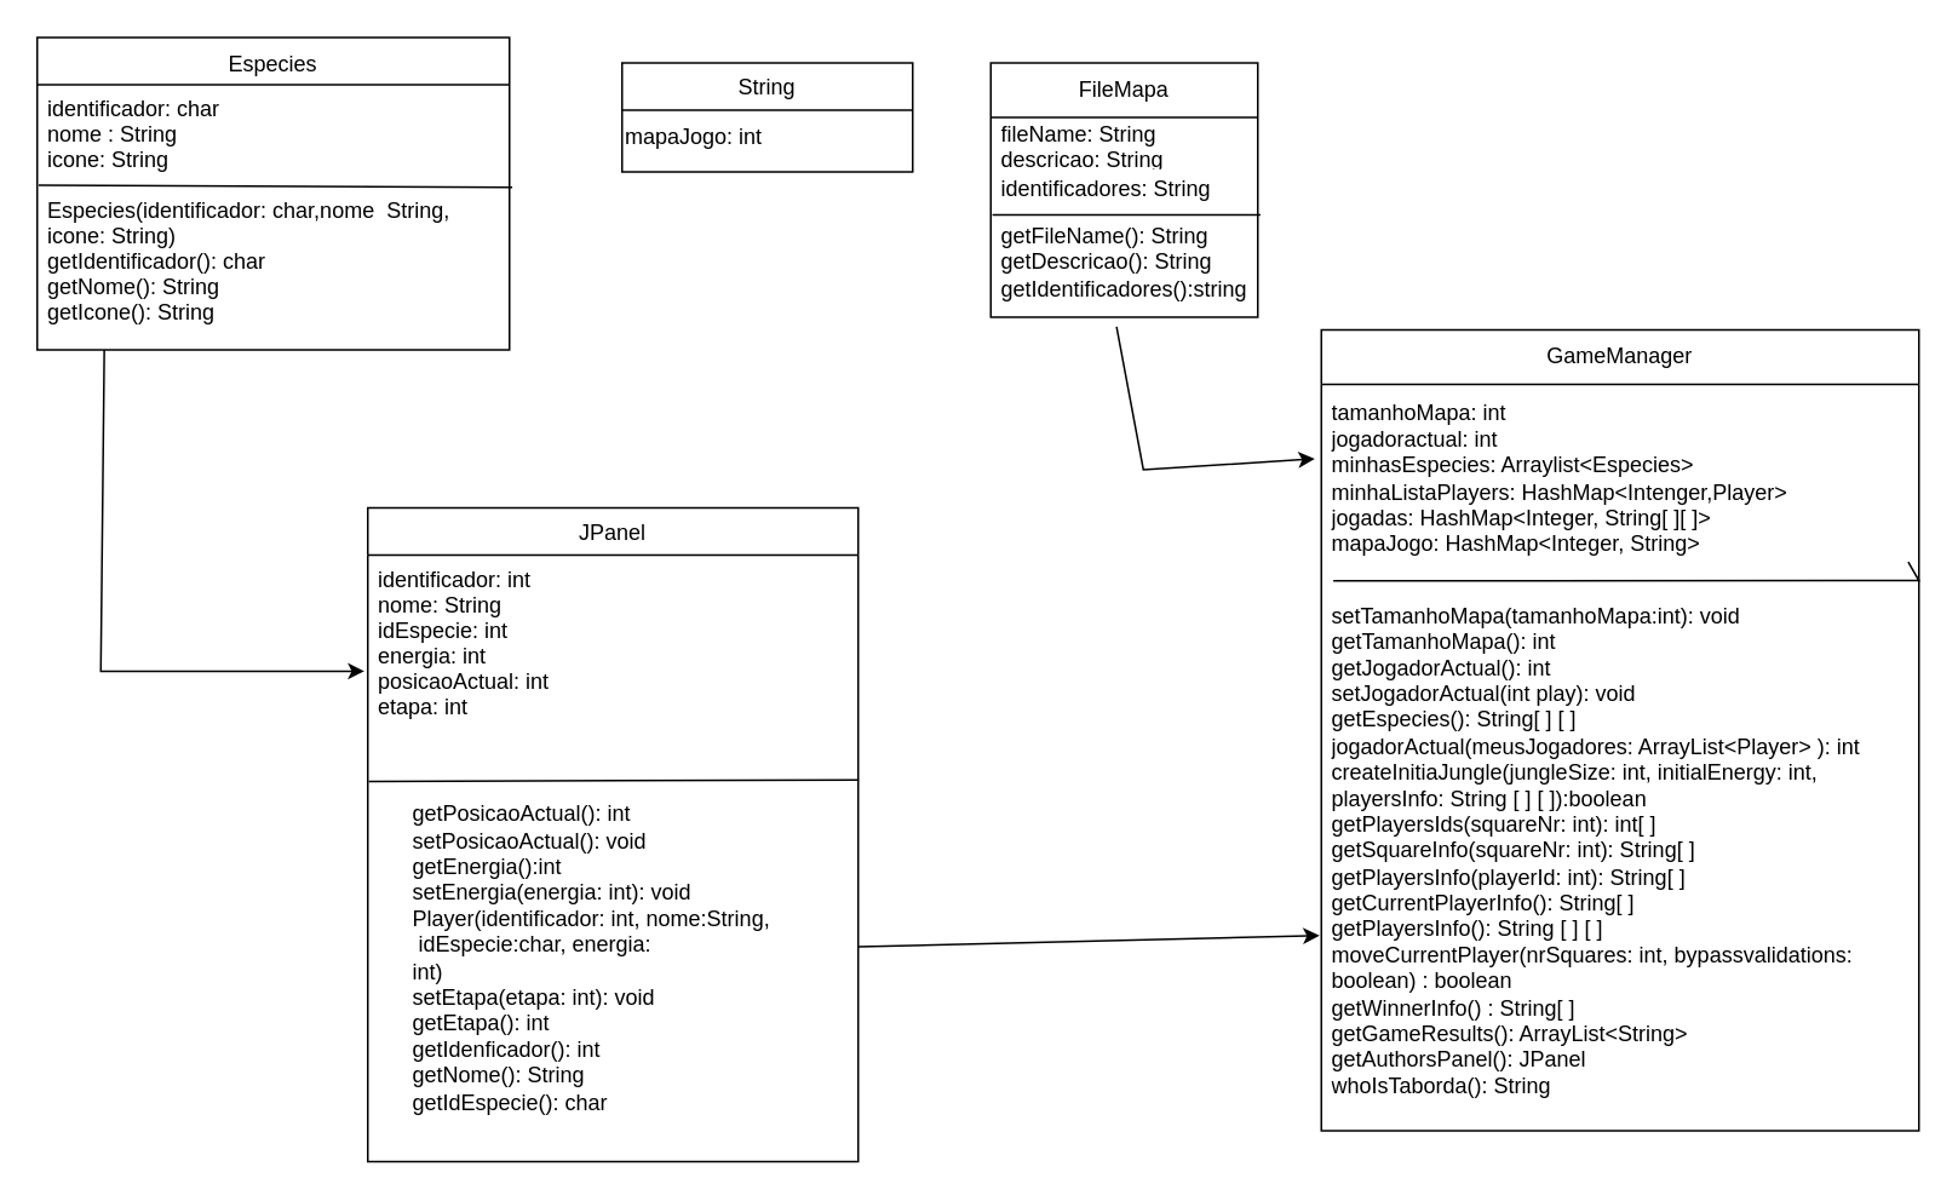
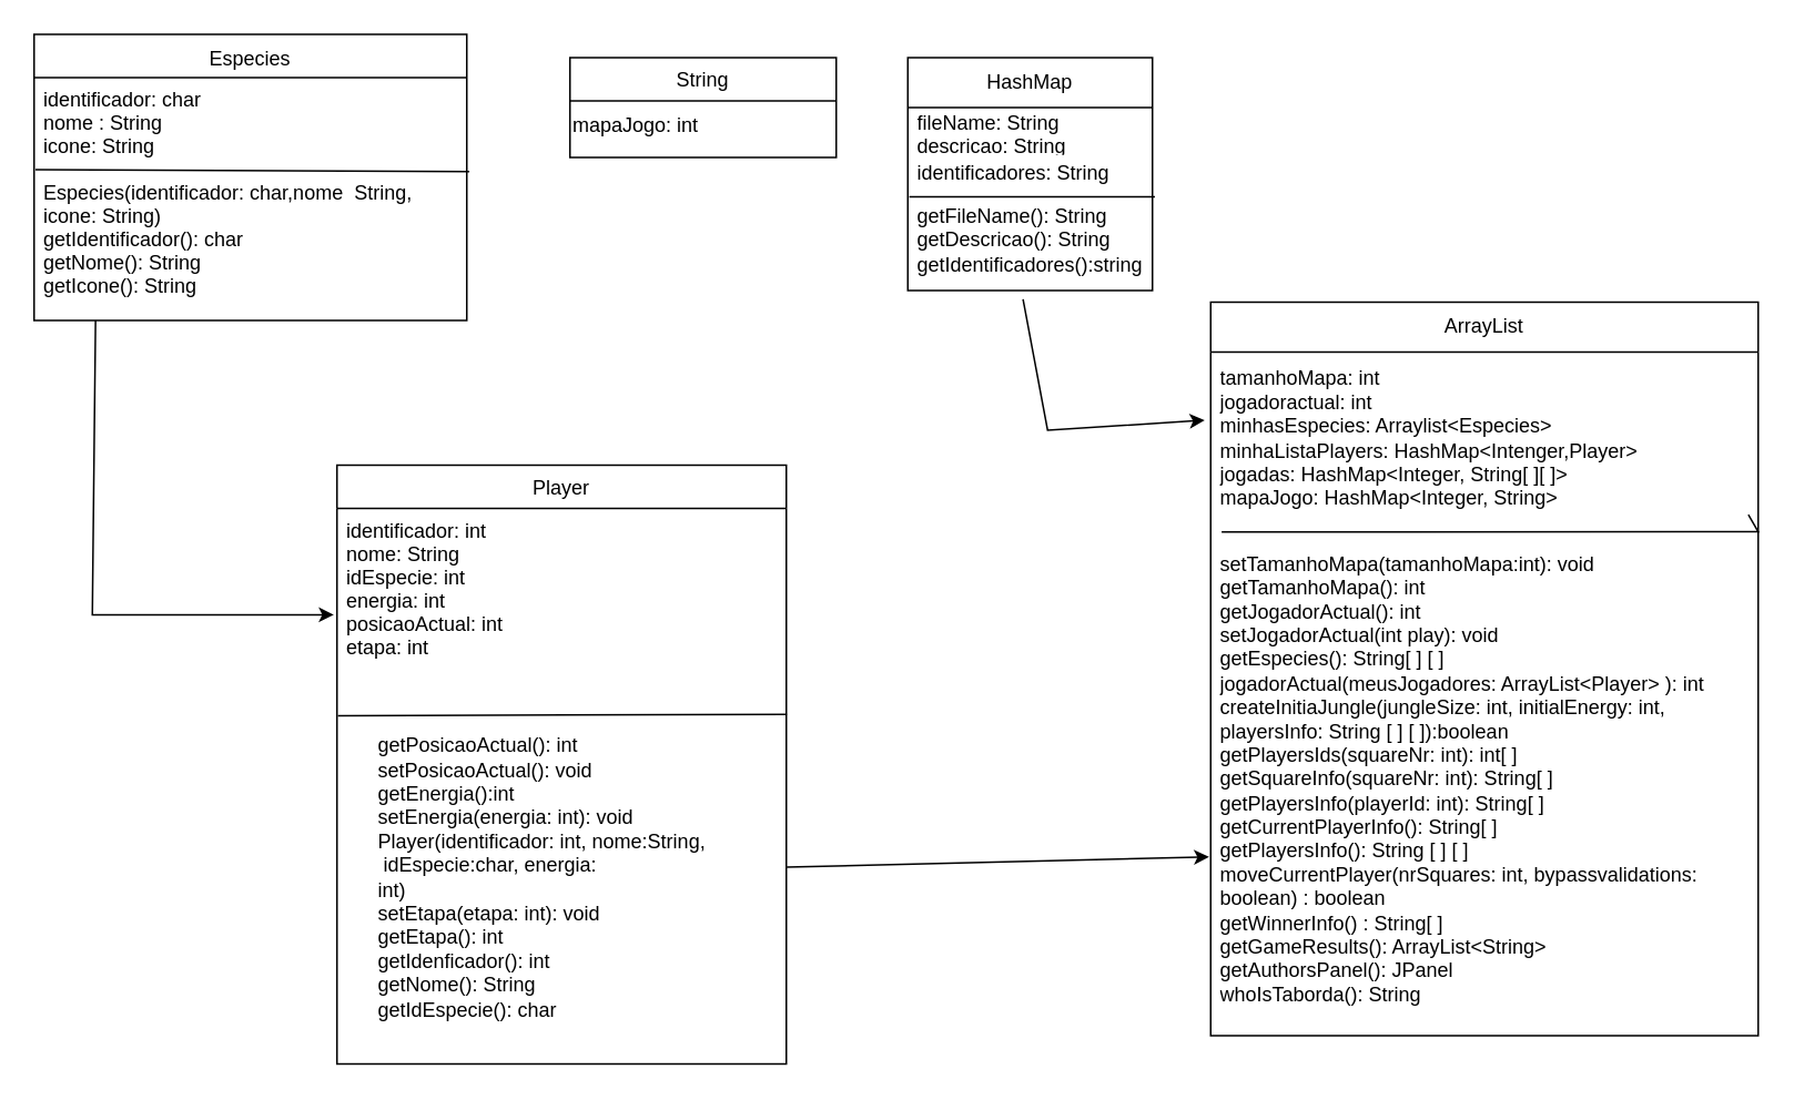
- <mxCell id="12" value="FileMapa" style="swimlane;fontStyle=0;childLayout=stackLayout;horizontal=1;startSize=30;horizontalStack=0;resizeParent=1;resizeParentMax=0;resizeLast=0;collapsible=1;marginBottom=0;whiteSpace=wrap;html=1;fontSize=12;fontColor=#000000;" vertex="1" parent="1"><mxGeometry x="545" y="34" width="147" height="140" as="geometry" /></mxCell>
+ <mxCell id="12" value="HashMap" style="swimlane;fontStyle=0;childLayout=stackLayout;horizontal=1;startSize=30;horizontalStack=0;resizeParent=1;resizeParentMax=0;resizeLast=0;collapsible=1;marginBottom=0;whiteSpace=wrap;html=1;fontSize=12;fontColor=#000000;" vertex="1" parent="1"><mxGeometry x="545" y="34" width="147" height="140" as="geometry" /></mxCell>
- <mxCell id="17" value="GameManager" style="swimlane;fontStyle=0;childLayout=stackLayout;horizontal=1;startSize=30;horizontalStack=0;resizeParent=1;resizeParentMax=0;resizeLast=0;collapsible=1;marginBottom=0;whiteSpace=wrap;html=1;fontSize=12;fontColor=#000000;" vertex="1" parent="1"><mxGeometry x="727" y="181" width="329" height="441" as="geometry" /></mxCell>
+ <mxCell id="17" value="ArrayList" style="swimlane;fontStyle=0;childLayout=stackLayout;horizontal=1;startSize=30;horizontalStack=0;resizeParent=1;resizeParentMax=0;resizeLast=0;collapsible=1;marginBottom=0;whiteSpace=wrap;html=1;fontSize=12;fontColor=#000000;" vertex="1" parent="1"><mxGeometry x="727" y="181" width="329" height="441" as="geometry" /></mxCell>
- <mxCell id="5" value="JPanel" style="swimlane;fontStyle=0;align=center;verticalAlign=top;childLayout=stackLayout;horizontal=1;startSize=26;horizontalStack=0;resizeParent=1;resizeLast=0;collapsible=1;marginBottom=0;rounded=0;shadow=0;strokeWidth=1;" parent="1" vertex="1"><mxGeometry x="202" y="279" width="270" height="360" as="geometry"><mxRectangle x="130" y="380" width="160" height="26" as="alternateBounds" /></mxGeometry></mxCell>
+ <mxCell id="5" value="Player" style="swimlane;fontStyle=0;align=center;verticalAlign=top;childLayout=stackLayout;horizontal=1;startSize=26;horizontalStack=0;resizeParent=1;resizeLast=0;collapsible=1;marginBottom=0;rounded=0;shadow=0;strokeWidth=1;" parent="1" vertex="1"><mxGeometry x="202" y="279" width="270" height="360" as="geometry"><mxRectangle x="130" y="380" width="160" height="26" as="alternateBounds" /></mxGeometry></mxCell>
